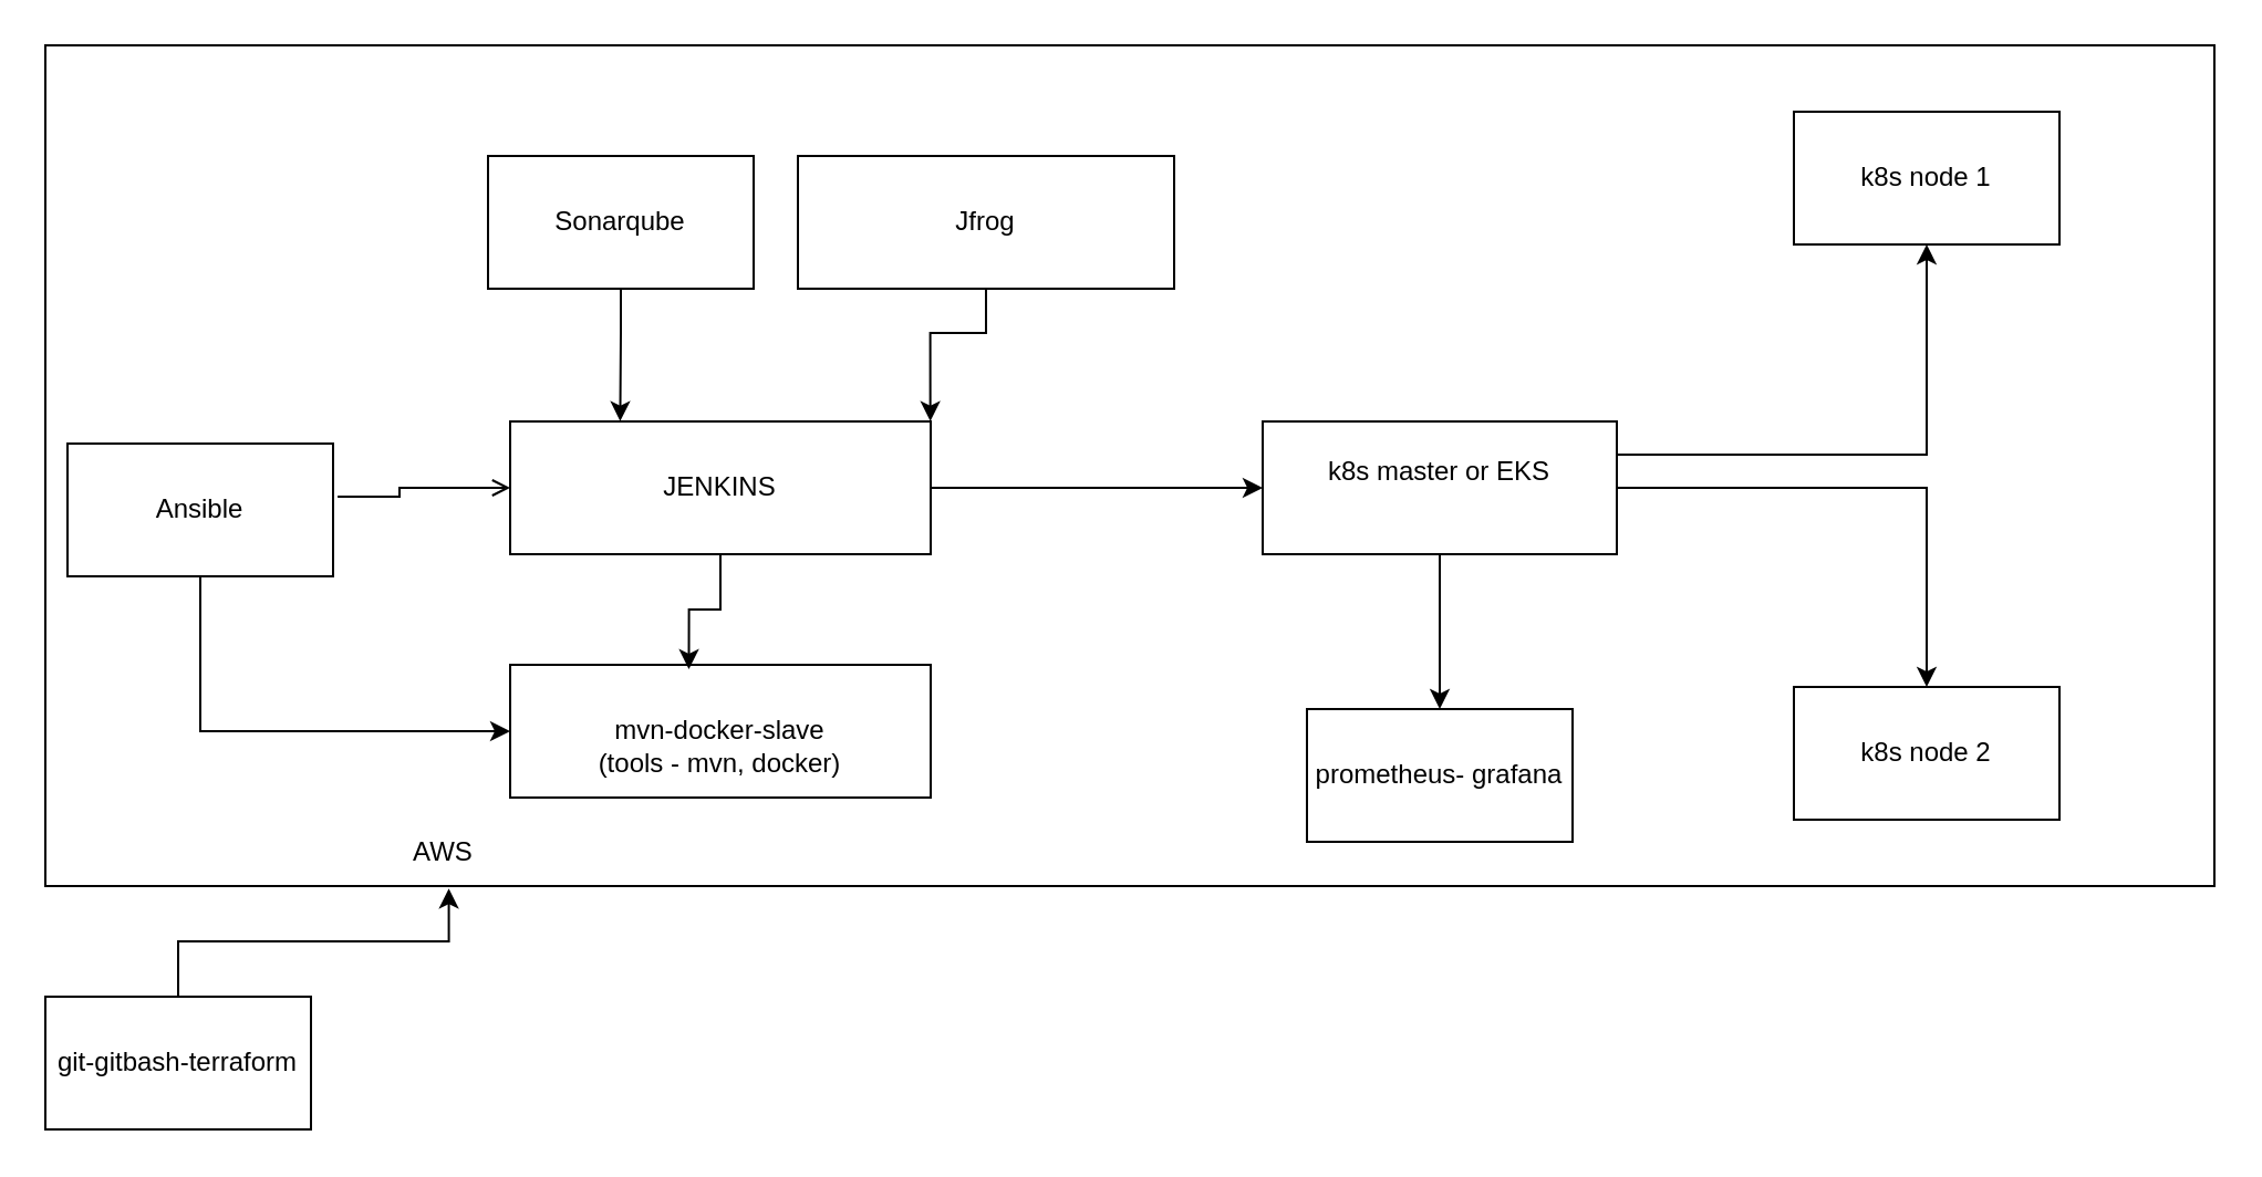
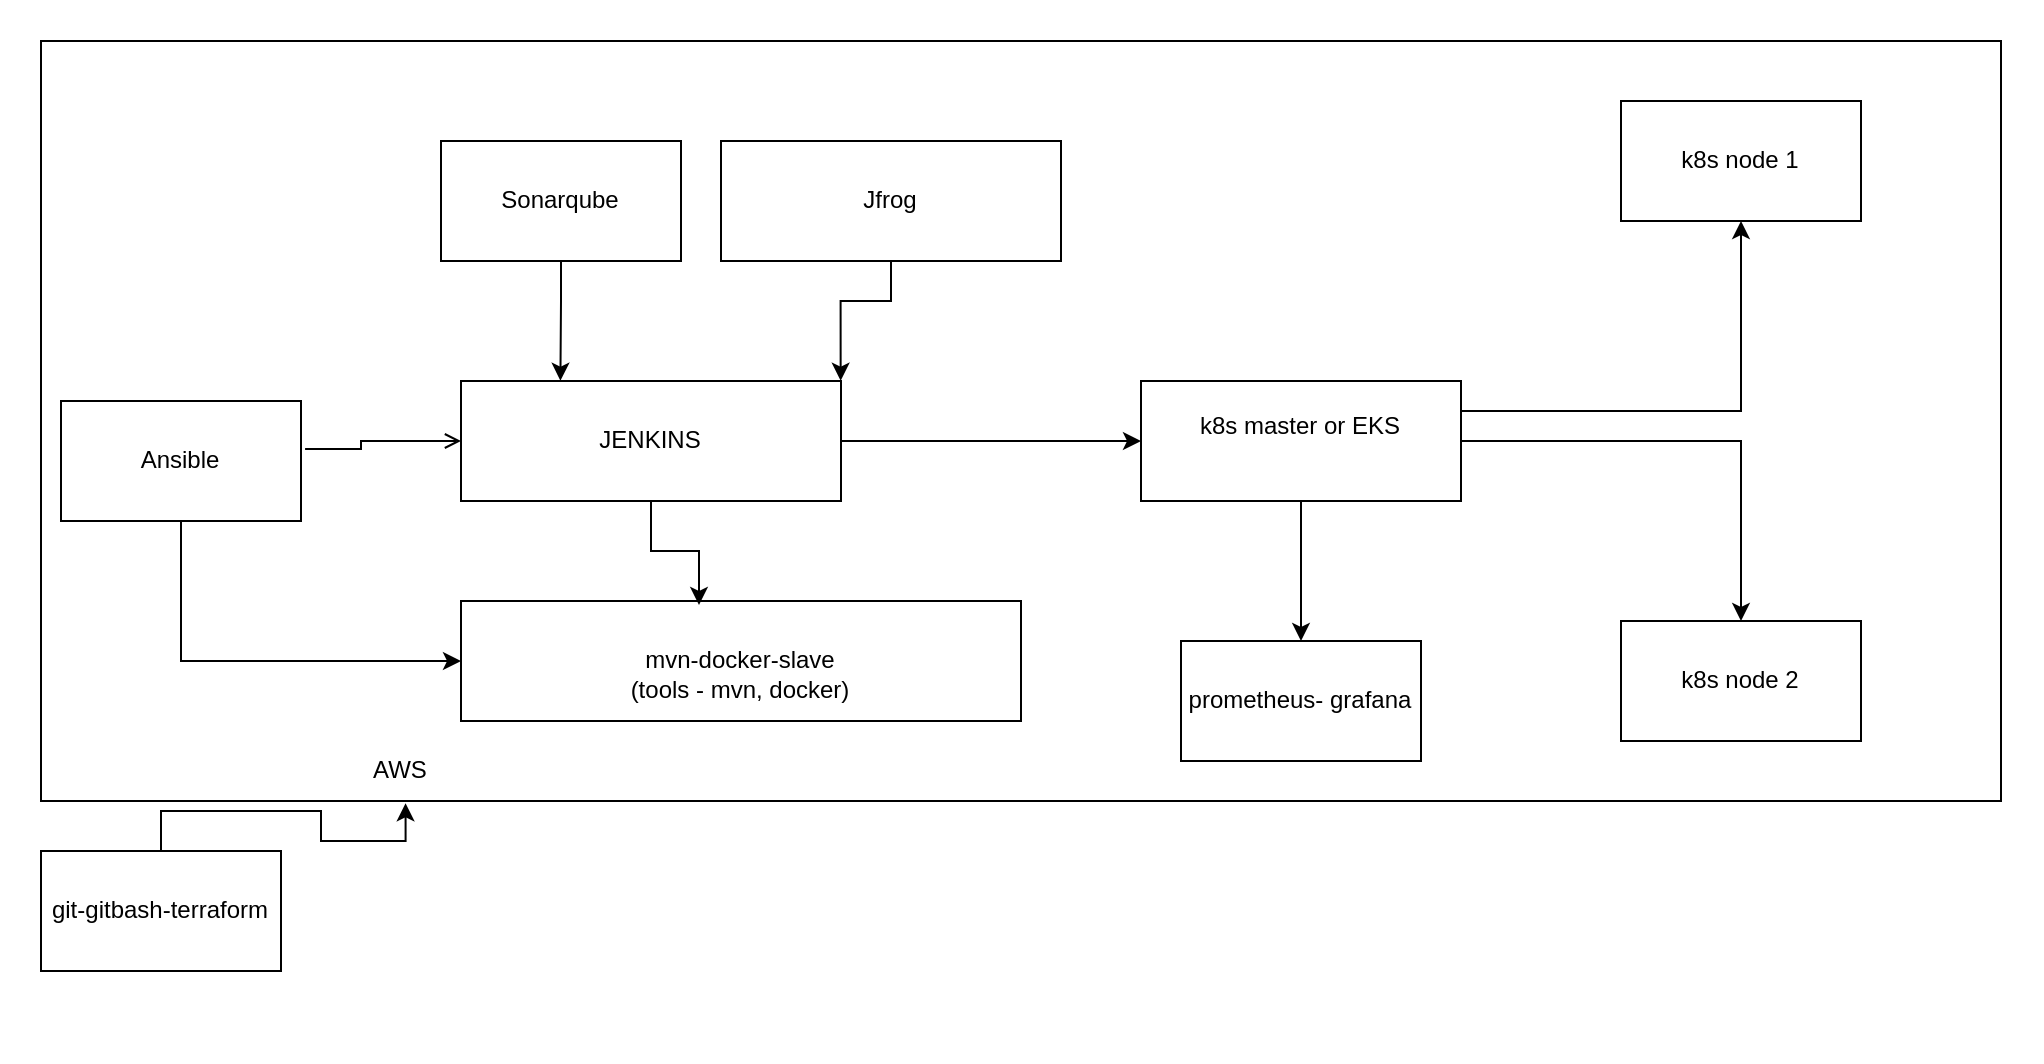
- <mxCell id="13" value="&lt;div&gt;&lt;br&gt;&lt;/div&gt;&lt;div&gt;mvn-docker-slave&lt;/div&gt;&lt;div&gt;(tools - mvn, docker)&lt;br&gt;&lt;/div&gt;" style="rounded=0;whiteSpace=wrap;html=1;" parent="1" vertex="1"><mxGeometry x="230" y="300" width="190" height="60" as="geometry" /></mxCell>
+ <mxCell id="13" value="&lt;div&gt;&lt;br&gt;&lt;/div&gt;&lt;div&gt;mvn-docker-slave&lt;/div&gt;&lt;div&gt;(tools - mvn, docker)&lt;br&gt;&lt;/div&gt;" style="rounded=0;whiteSpace=wrap;html=1;" parent="1" vertex="1"><mxGeometry x="230" y="300" width="280" height="60" as="geometry" /></mxCell>
- <mxCell id="12" value="git-gitbash-terraform" style="rounded=0;whiteSpace=wrap;html=1;" parent="1" vertex="1"><mxGeometry x="20" y="450" width="120" height="60" as="geometry" /></mxCell>
+ <mxCell id="12" value="git-gitbash-terraform" style="rounded=0;whiteSpace=wrap;html=1;" parent="1" vertex="1"><mxGeometry x="20" y="425" width="120" height="60" as="geometry" /></mxCell>
